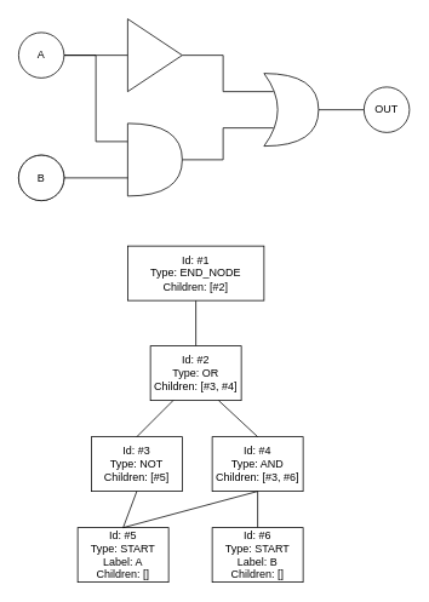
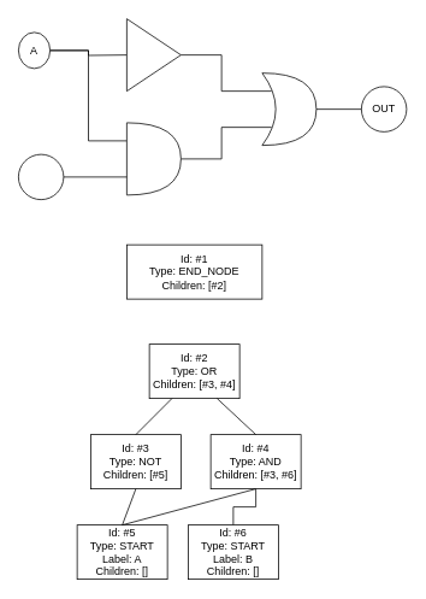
- <mxCell id="4" value="A" style="ellipse;whiteSpace=wrap;html=1;aspect=fixed;" parent="1" vertex="1"><mxGeometry x="20" y="35" width="50" height="50" as="geometry" /></mxCell>
+ <mxCell id="4" value="A" style="ellipse;whiteSpace=wrap;html=1;aspect=fixed;" parent="1" vertex="1"><mxGeometry x="20" y="35" width="35" height="40" as="geometry" /></mxCell>
- <mxCell id="12" value="B" style="ellipse;whiteSpace=wrap;html=1;aspect=fixed;" parent="1" vertex="1"><mxGeometry x="20" y="170" width="50" height="50" as="geometry" /></mxCell>
- <mxCell id="15" style="edgeStyle=orthogonalEdgeStyle;rounded=0;orthogonalLoop=1;jettySize=auto;html=1;entryX=0.5;entryY=0;entryDx=0;entryDy=0;endArrow=none;endFill=0;" parent="1" source="16" target="17" edge="1"><mxGeometry relative="1" as="geometry" /></mxCell>
- <mxCell id="22" value="Id: #6&lt;br&gt;Type: START&lt;br&gt;Label: B&lt;br&gt;Children: []" style="rounded=0;whiteSpace=wrap;html=1;" parent="1" vertex="1"><mxGeometry x="233" y="580" width="100" height="60" as="geometry" /></mxCell>
+ <mxCell id="22" value="Id: #6&lt;br&gt;Type: START&lt;br&gt;Label: B&lt;br&gt;Children: []" style="rounded=0;whiteSpace=wrap;html=1;" parent="1" vertex="1"><mxGeometry x="208" y="580" width="100" height="60" as="geometry" /></mxCell>
